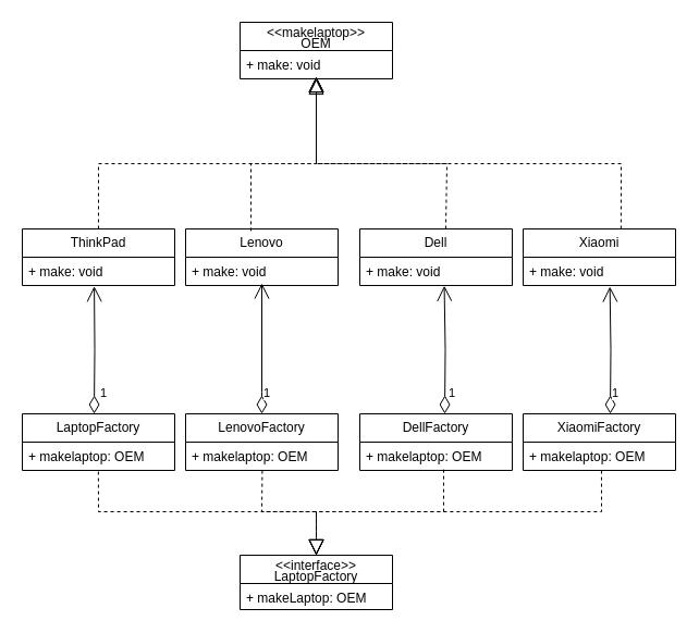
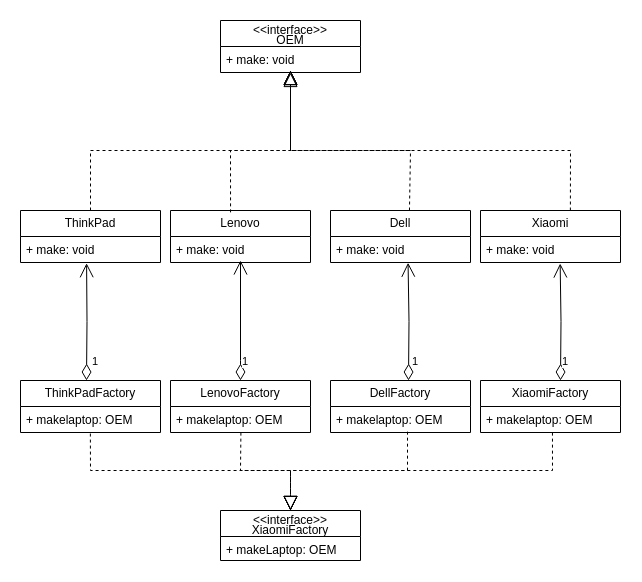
- <mxCell id="2" value="&amp;lt;&amp;lt;makelaptop&amp;gt;&amp;gt;&lt;div style=&quot;line-height: 60%;&quot;&gt;OEM&lt;/div&gt;" style="swimlane;fontStyle=0;childLayout=stackLayout;horizontal=1;startSize=26;fillColor=none;horizontalStack=0;resizeParent=1;resizeParentMax=0;resizeLast=0;collapsible=1;marginBottom=0;whiteSpace=wrap;html=1;" vertex="1" parent="1"><mxGeometry x="220" y="20" width="140" height="52" as="geometry" /></mxCell>
+ <mxCell id="2" value="&amp;lt;&amp;lt;interface&amp;gt;&amp;gt;&lt;div style=&quot;line-height: 60%;&quot;&gt;OEM&lt;/div&gt;" style="swimlane;fontStyle=0;childLayout=stackLayout;horizontal=1;startSize=26;fillColor=none;horizontalStack=0;resizeParent=1;resizeParentMax=0;resizeLast=0;collapsible=1;marginBottom=0;whiteSpace=wrap;html=1;" vertex="1" parent="1"><mxGeometry x="220" y="20" width="140" height="52" as="geometry" /></mxCell>
- <mxCell id="20" value="LaptopFactory" style="swimlane;fontStyle=0;childLayout=stackLayout;horizontal=1;startSize=26;fillColor=none;horizontalStack=0;resizeParent=1;resizeParentMax=0;resizeLast=0;collapsible=1;marginBottom=0;whiteSpace=wrap;html=1;" vertex="1" parent="1"><mxGeometry x="20" y="380" width="140" height="52" as="geometry" /></mxCell>
+ <mxCell id="20" value="ThinkPadFactory" style="swimlane;fontStyle=0;childLayout=stackLayout;horizontal=1;startSize=26;fillColor=none;horizontalStack=0;resizeParent=1;resizeParentMax=0;resizeLast=0;collapsible=1;marginBottom=0;whiteSpace=wrap;html=1;" vertex="1" parent="1"><mxGeometry x="20" y="380" width="140" height="52" as="geometry" /></mxCell>
- <mxCell id="28" value="&amp;lt;&amp;lt;interface&amp;gt;&amp;gt;&lt;div style=&quot;line-height: 60%;&quot;&gt;LaptopFactory&lt;/div&gt;" style="swimlane;fontStyle=0;childLayout=stackLayout;horizontal=1;startSize=26;fillColor=none;horizontalStack=0;resizeParent=1;resizeParentMax=0;resizeLast=0;collapsible=1;marginBottom=0;whiteSpace=wrap;html=1;" vertex="1" parent="1"><mxGeometry x="220" y="510" width="140" height="50" as="geometry" /></mxCell>
+ <mxCell id="28" value="&amp;lt;&amp;lt;interface&amp;gt;&amp;gt;&lt;div style=&quot;line-height: 60%;&quot;&gt;XiaomiFactory&lt;/div&gt;" style="swimlane;fontStyle=0;childLayout=stackLayout;horizontal=1;startSize=26;fillColor=none;horizontalStack=0;resizeParent=1;resizeParentMax=0;resizeLast=0;collapsible=1;marginBottom=0;whiteSpace=wrap;html=1;" vertex="1" parent="1"><mxGeometry x="220" y="510" width="140" height="50" as="geometry" /></mxCell>
